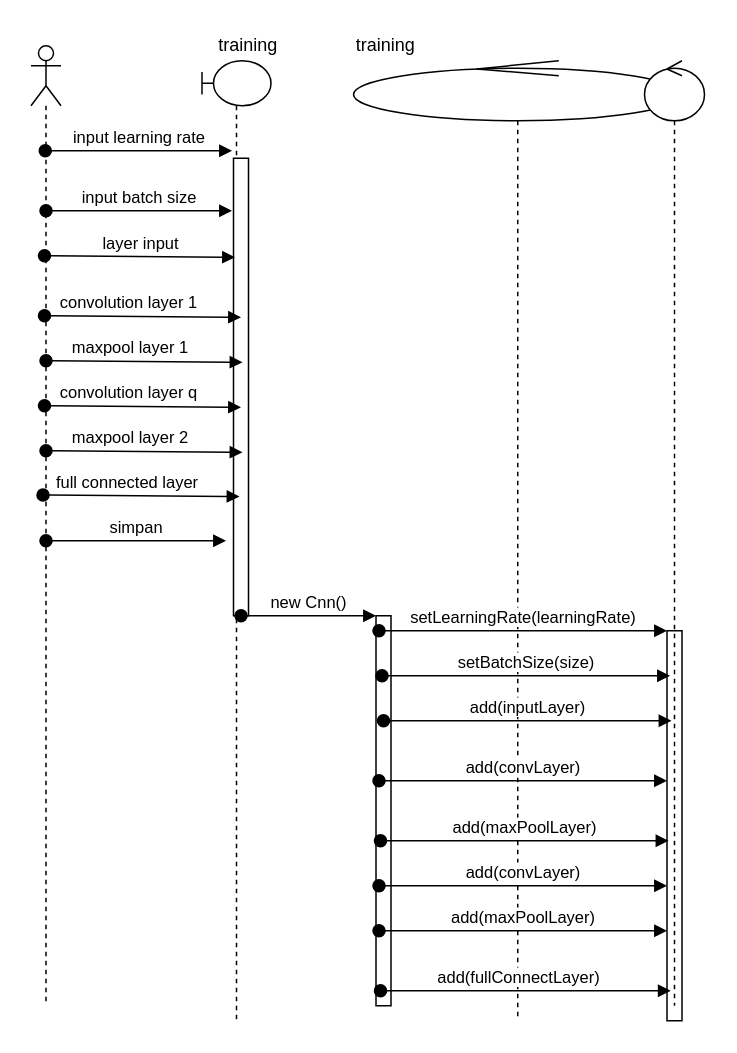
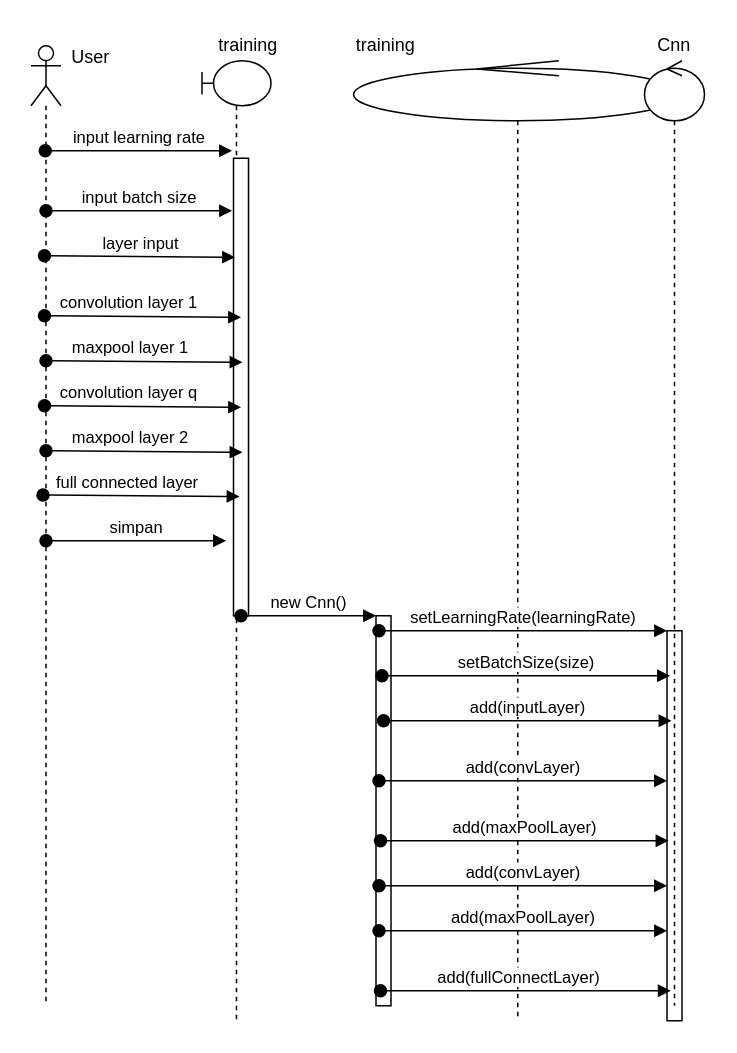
+ <mxCell id="20" value="Cnn" style="text;html=1;strokeColor=none;fillColor=none;align=center;verticalAlign=middle;whiteSpace=wrap;rounded=0;" parent="1" vertex="1"><mxGeometry x="429" y="20" width="40" height="20" as="geometry" /></mxCell>
+ <mxCell id="18" value="User" style="text;html=1;strokeColor=none;fillColor=none;align=center;verticalAlign=middle;whiteSpace=wrap;rounded=0;" parent="1" vertex="1"><mxGeometry x="40" y="28" width="40" height="20" as="geometry" /></mxCell>
